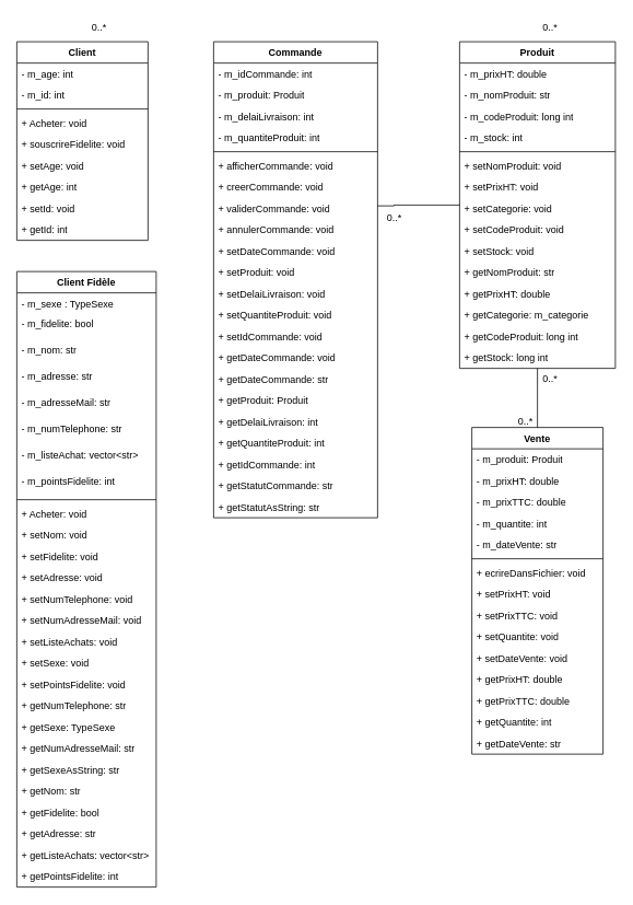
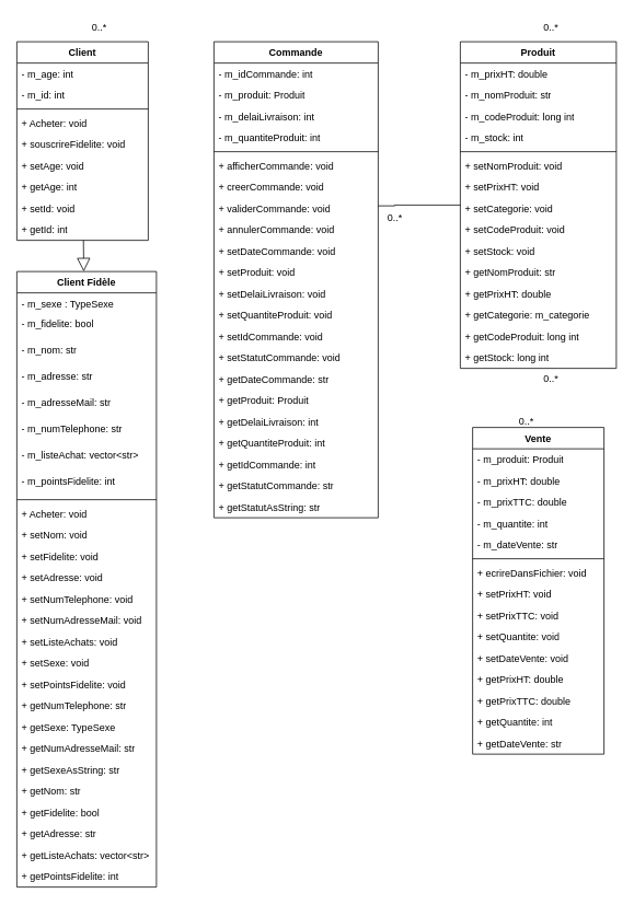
+ <mxCell id="2" style="rounded=0;orthogonalLoop=1;jettySize=auto;html=1;endArrow=block;endFill=0;endSize=14;" edge="1" parent="1" source="3" target="70"><mxGeometry relative="1" as="geometry" /></mxCell>
- <mxCell id="44" value="+ getDateCommande: void" style="text;strokeColor=none;fillColor=none;align=left;verticalAlign=top;spacingLeft=4;spacingRight=4;overflow=hidden;rotatable=0;points=[[0,0.5],[1,0.5]];portConstraint=eastwest;whiteSpace=wrap;html=1;" parent="29" vertex="1"><mxGeometry y="372" width="200" height="26" as="geometry" /></mxCell>
+ <mxCell id="44" value="+ setStatutCommande: void" style="text;strokeColor=none;fillColor=none;align=left;verticalAlign=top;spacingLeft=4;spacingRight=4;overflow=hidden;rotatable=0;points=[[0,0.5],[1,0.5]];portConstraint=eastwest;whiteSpace=wrap;html=1;" parent="29" vertex="1"><mxGeometry y="372" width="200" height="26" as="geometry" /></mxCell>
- <mxCell id="53" style="edgeStyle=orthogonalEdgeStyle;rounded=0;orthogonalLoop=1;jettySize=auto;html=1;endArrow=none;endFill=0;" edge="1" parent="1" source="54" target="13"><mxGeometry relative="1" as="geometry" /></mxCell>
